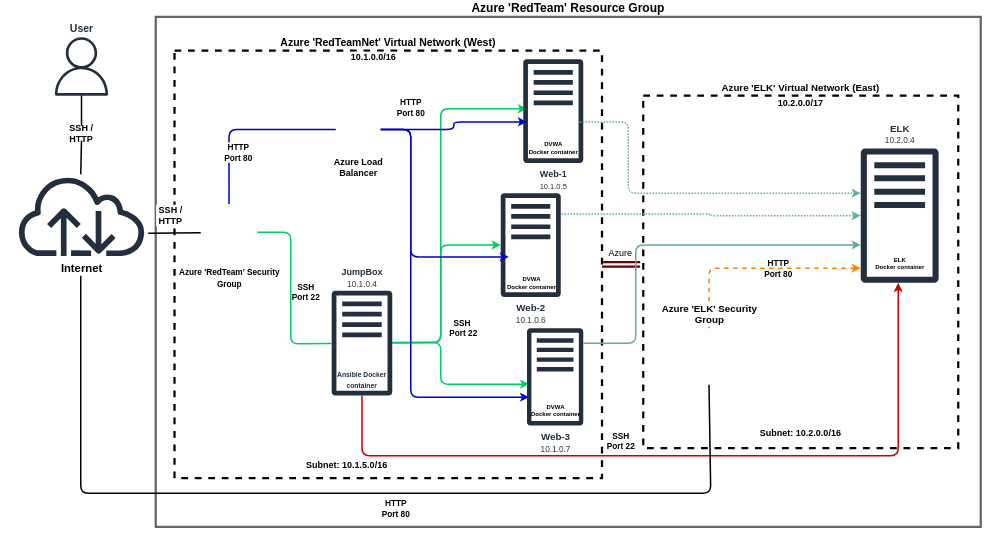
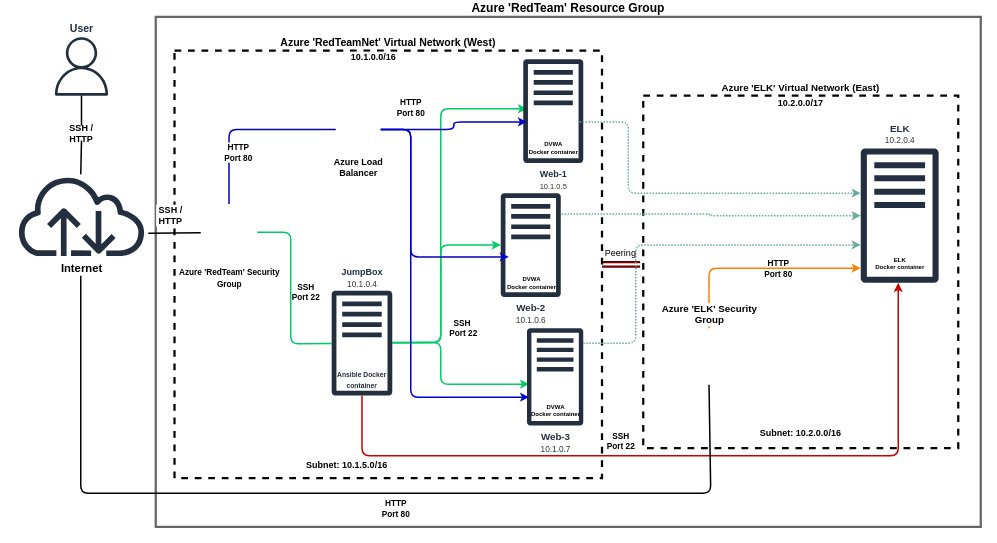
- <mxCell id="19" style="edgeStyle=orthogonalEdgeStyle;rounded=1;sketch=0;orthogonalLoop=1;jettySize=auto;html=1;startArrow=none;startFill=0;endArrow=classic;endFill=1;strokeWidth=2;fontFamily=Helvetica;fontSize=12;fontColor=#CC0000;dashed=0;dashPattern=1 1;strokeColor=#67AB9F;" parent="1" source="12" target="45" edge="1"><mxGeometry relative="1" as="geometry"><Array as="points"><mxPoint x="847" y="455" /><mxPoint x="847" y="324" /></Array></mxGeometry></mxCell>
+ <mxCell id="19" style="edgeStyle=orthogonalEdgeStyle;rounded=1;sketch=0;orthogonalLoop=1;jettySize=auto;html=1;startArrow=none;startFill=0;endArrow=classic;endFill=1;strokeWidth=2;fontFamily=Helvetica;fontSize=12;fontColor=#CC0000;dashed=1;dashPattern=1 1;strokeColor=#67AB9F;" parent="1" source="12" target="45" edge="1"><mxGeometry relative="1" as="geometry"><Array as="points"><mxPoint x="847" y="455" /><mxPoint x="847" y="324" /></Array></mxGeometry></mxCell>
- <mxCell id="54" value="Azure" style="text;html=1;strokeColor=none;fillColor=none;align=center;verticalAlign=middle;whiteSpace=wrap;rounded=0;" parent="1" vertex="1"><mxGeometry x="807" y="325" width="40" height="20" as="geometry" /></mxCell>
+ <mxCell id="54" value="Peering" style="text;html=1;strokeColor=none;fillColor=none;align=center;verticalAlign=middle;whiteSpace=wrap;rounded=0;" parent="1" vertex="1"><mxGeometry x="807" y="325" width="40" height="20" as="geometry" /></mxCell>
- <mxCell id="42" style="edgeStyle=orthogonalEdgeStyle;rounded=1;sketch=0;orthogonalLoop=1;jettySize=auto;html=1;startArrow=none;startFill=0;endArrow=classic;endFill=1;strokeWidth=2;fontFamily=Helvetica;fontSize=12;fontColor=#CC0000;fillColor=#e1d5e7;strokeColor=#FF8000;dashed=1;" parent="1" source="43" target="45" edge="1"><mxGeometry relative="1" as="geometry"><Array as="points"><mxPoint x="945" y="355" /></Array></mxGeometry></mxCell>
+ <mxCell id="42" style="edgeStyle=orthogonalEdgeStyle;rounded=1;sketch=0;orthogonalLoop=1;jettySize=auto;html=1;startArrow=none;startFill=0;endArrow=classic;endFill=1;strokeWidth=2;fontFamily=Helvetica;fontSize=12;fontColor=#CC0000;fillColor=#e1d5e7;strokeColor=#FF8000;" parent="1" source="43" target="45" edge="1"><mxGeometry relative="1" as="geometry"><Array as="points"><mxPoint x="945" y="355" /></Array></mxGeometry></mxCell>
